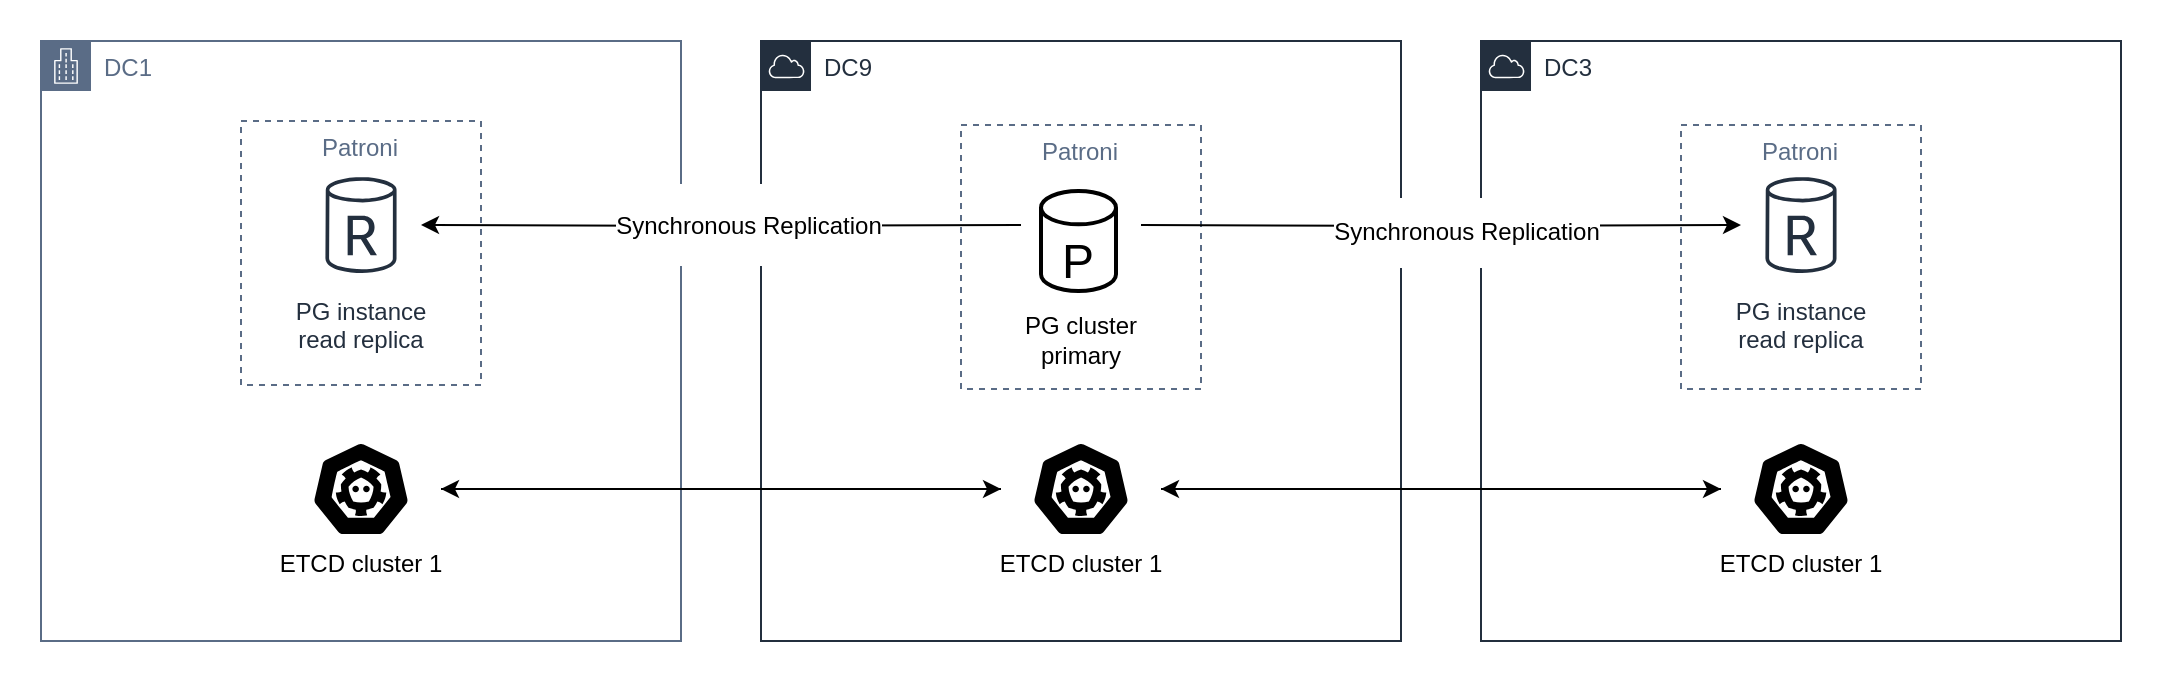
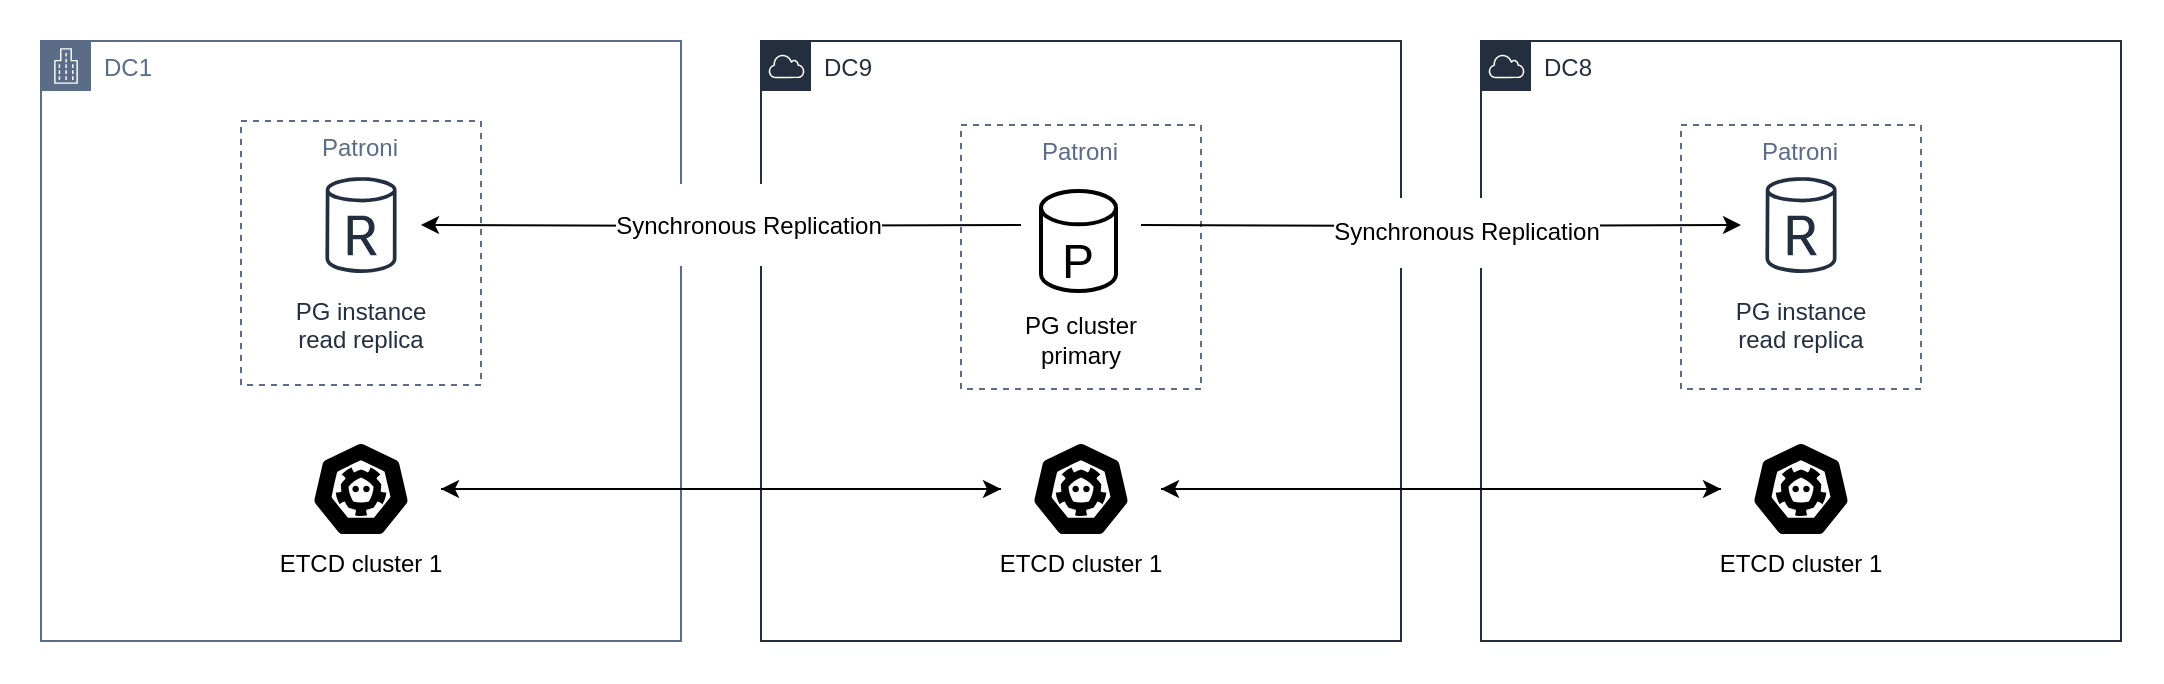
- <mxCell id="11" value="DC3" style="points=[[0,0],[0.25,0],[0.5,0],[0.75,0],[1,0],[1,0.25],[1,0.5],[1,0.75],[1,1],[0.75,1],[0.5,1],[0.25,1],[0,1],[0,0.75],[0,0.5],[0,0.25]];outlineConnect=0;gradientColor=none;html=1;whiteSpace=wrap;fontSize=12;fontStyle=0;container=1;pointerEvents=0;collapsible=0;recursiveResize=0;shape=mxgraph.aws4.group;grIcon=mxgraph.aws4.group_aws_cloud;strokeColor=#232F3E;fillColor=none;verticalAlign=top;align=left;spacingLeft=30;fontColor=#232F3E;dashed=0;" parent="1" vertex="1"><mxGeometry x="740" y="20" width="320" height="300" as="geometry" /></mxCell>
+ <mxCell id="11" value="DC8" style="points=[[0,0],[0.25,0],[0.5,0],[0.75,0],[1,0],[1,0.25],[1,0.5],[1,0.75],[1,1],[0.75,1],[0.5,1],[0.25,1],[0,1],[0,0.75],[0,0.5],[0,0.25]];outlineConnect=0;gradientColor=none;html=1;whiteSpace=wrap;fontSize=12;fontStyle=0;container=1;pointerEvents=0;collapsible=0;recursiveResize=0;shape=mxgraph.aws4.group;grIcon=mxgraph.aws4.group_aws_cloud;strokeColor=#232F3E;fillColor=none;verticalAlign=top;align=left;spacingLeft=30;fontColor=#232F3E;dashed=0;" parent="1" vertex="1"><mxGeometry x="740" y="20" width="320" height="300" as="geometry" /></mxCell>
